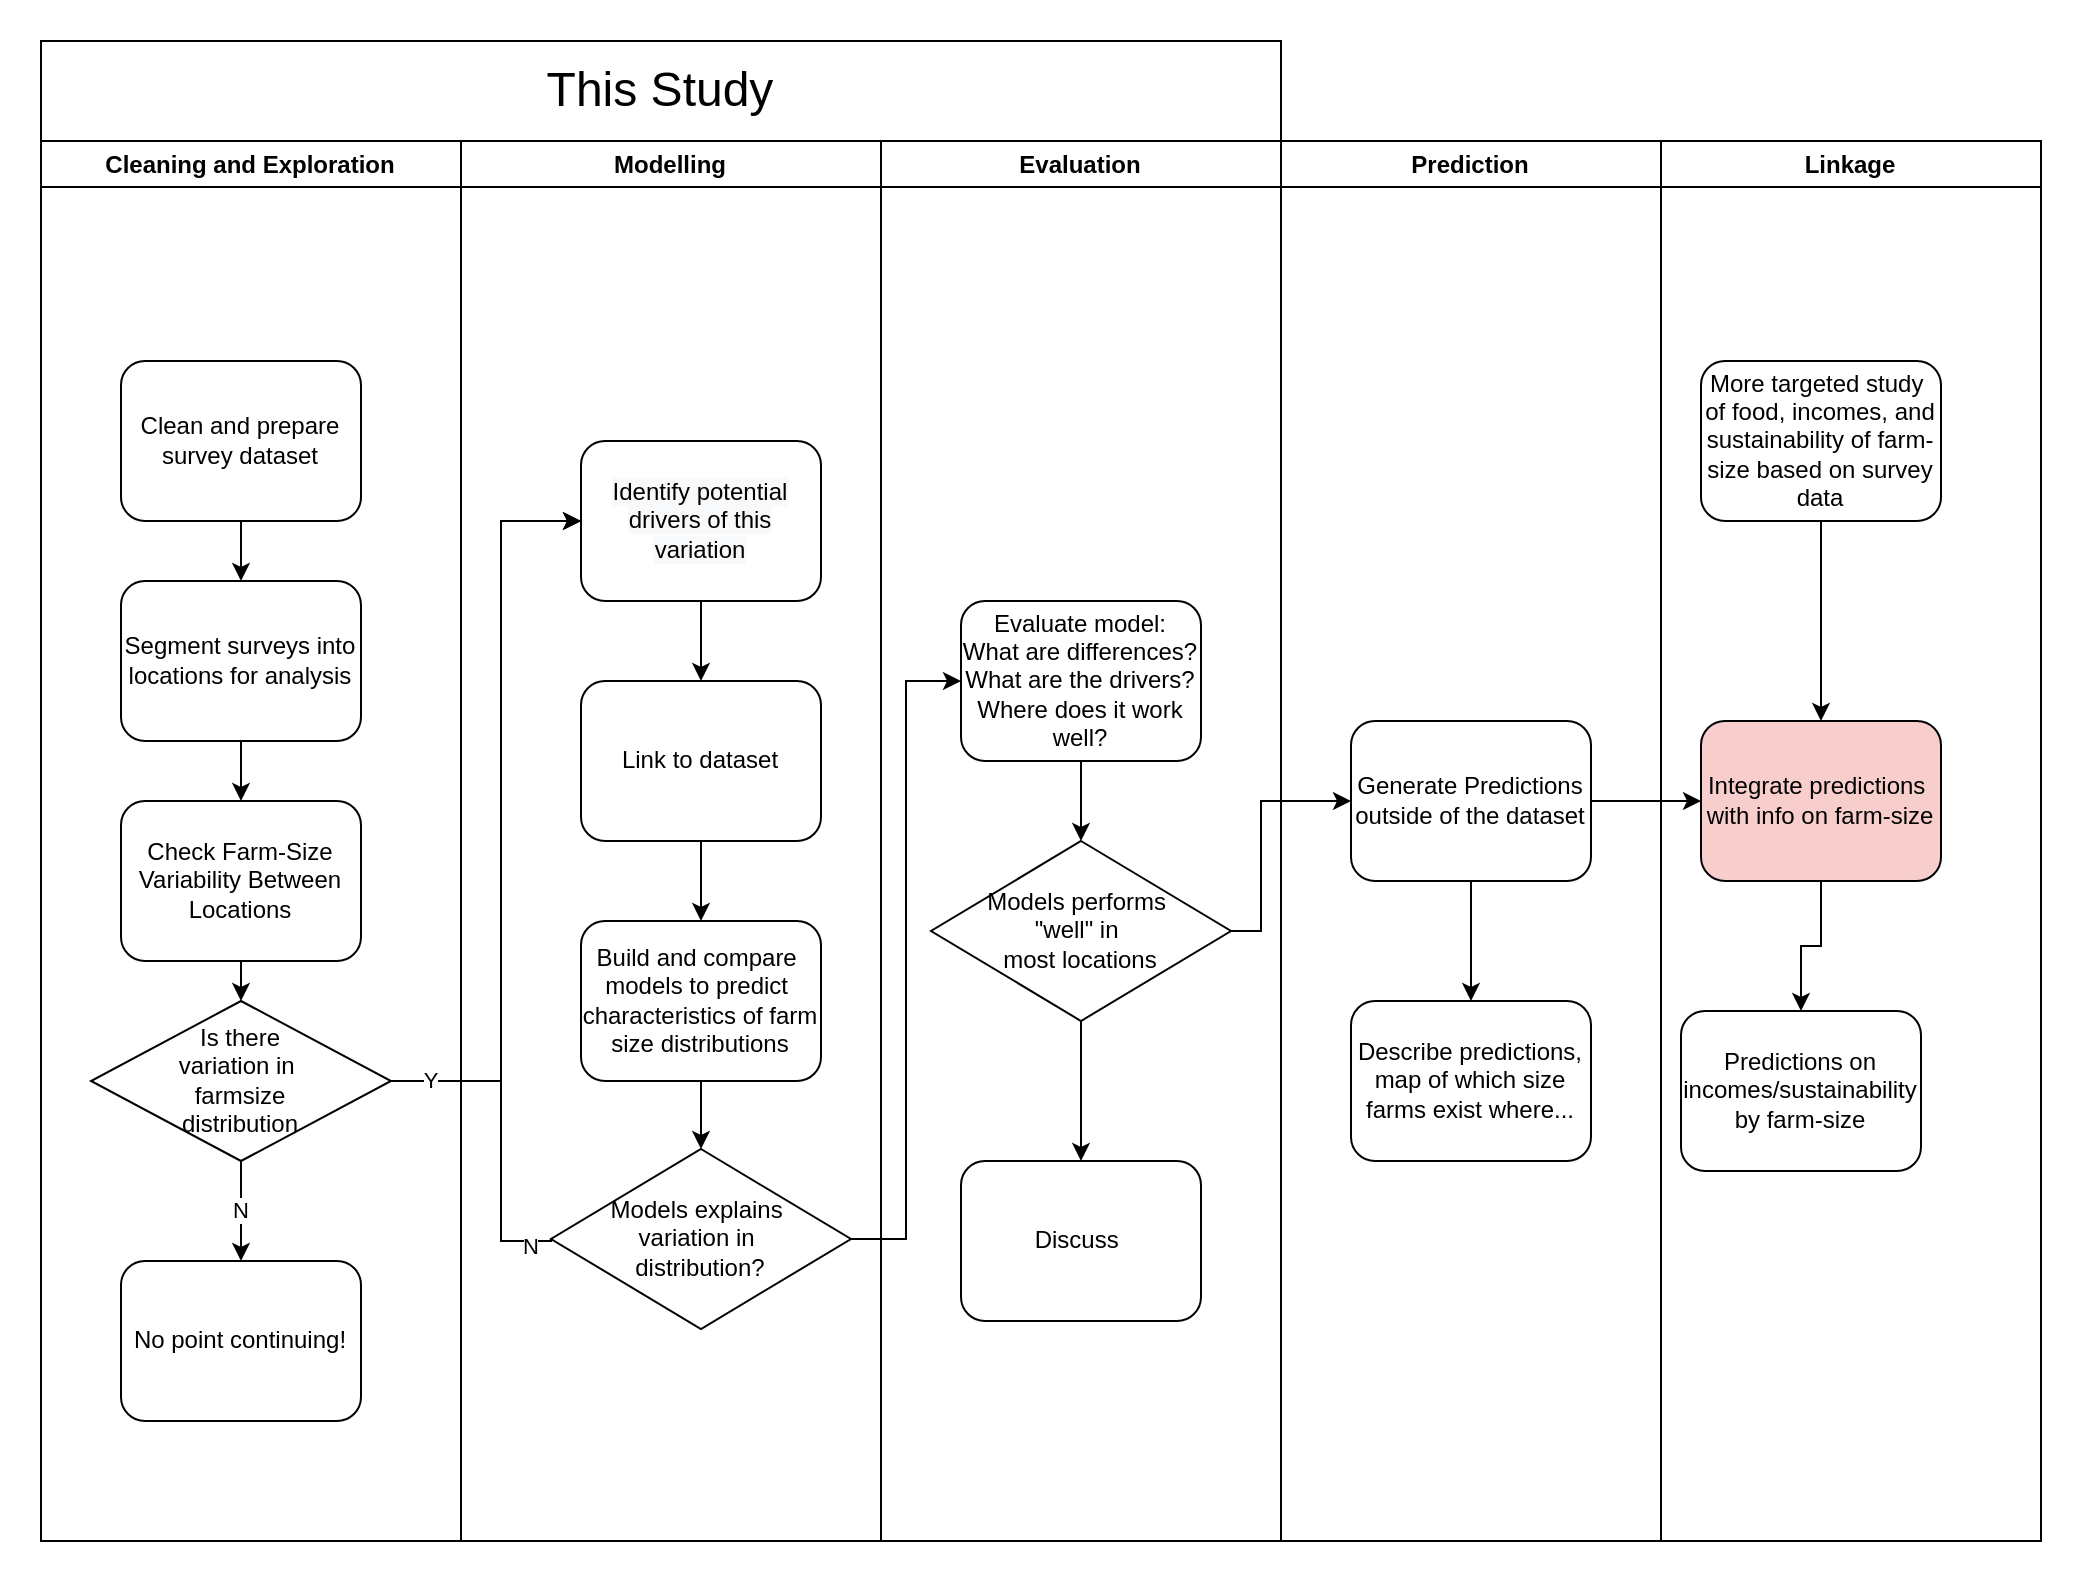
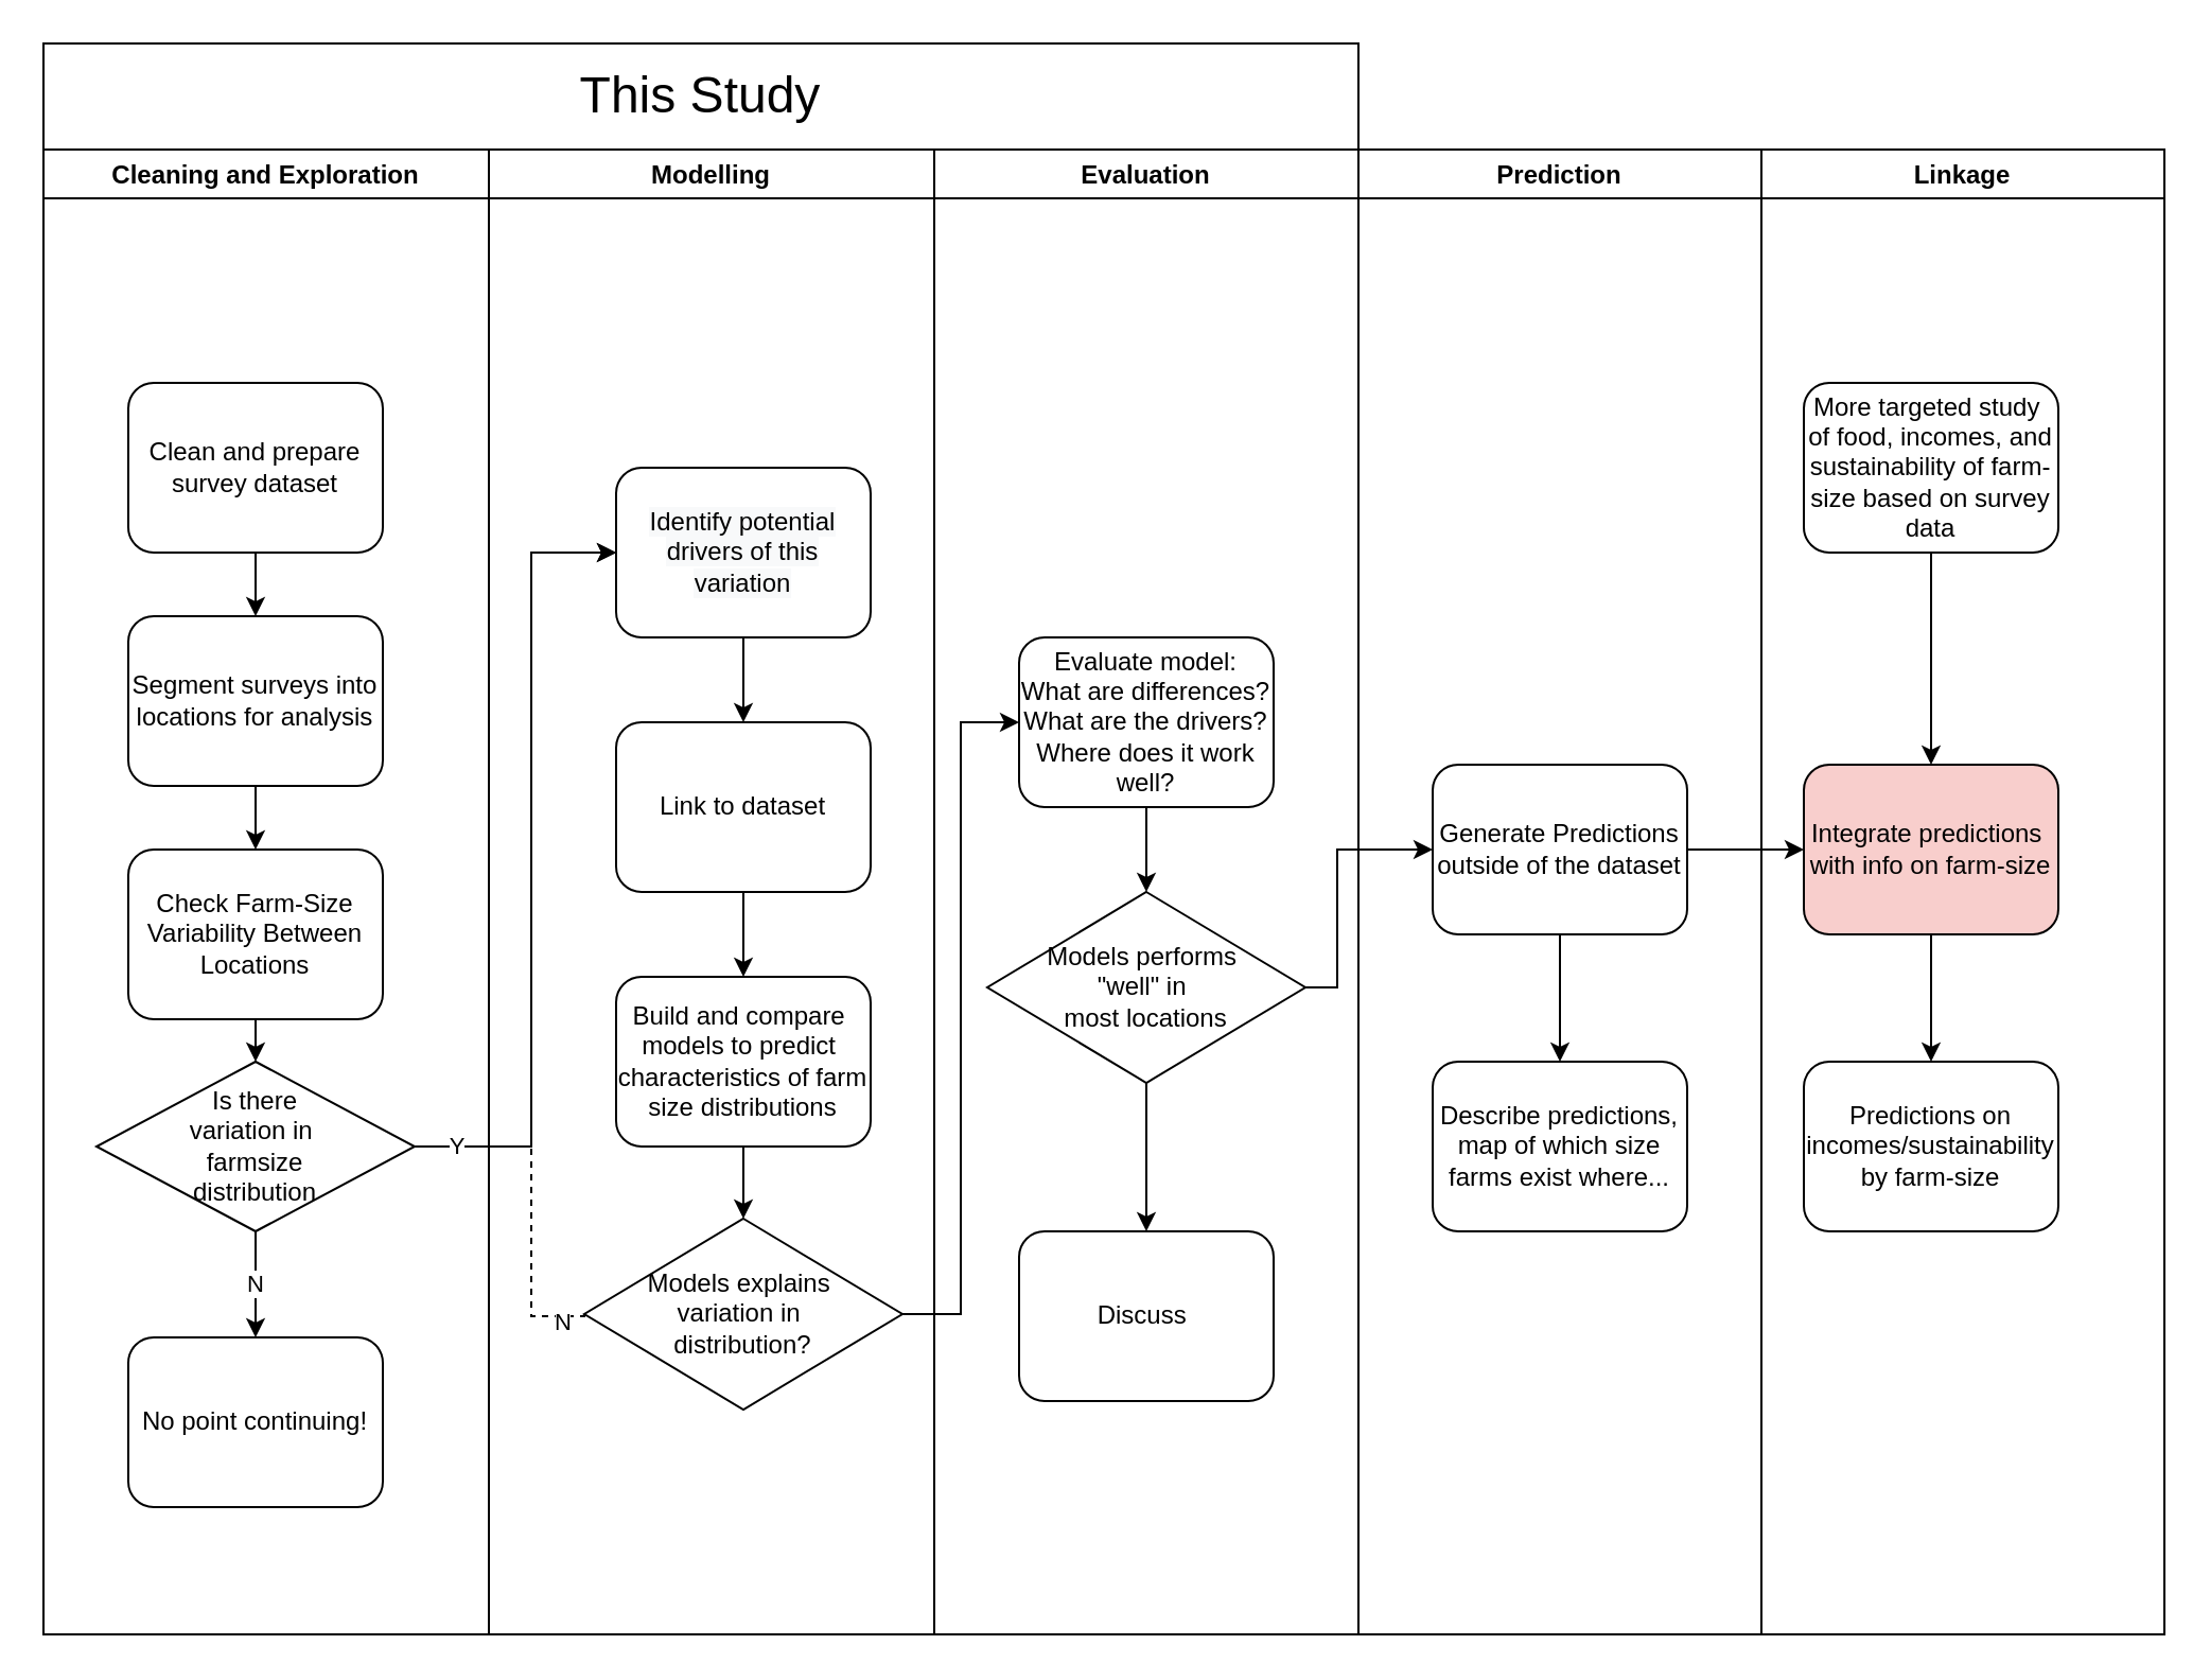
- <mxCell id="34" value="Predictions on incomes/sustainability by farm-size" style="whiteSpace=wrap;html=1;rounded=1;" parent="1" vertex="1"><mxGeometry x="840" y="505" width="120" height="80" as="geometry" /></mxCell>
+ <mxCell id="34" value="Predictions on incomes/sustainability by farm-size" style="whiteSpace=wrap;html=1;rounded=1;" parent="1" vertex="1"><mxGeometry x="850" y="500" width="120" height="80" as="geometry" /></mxCell>
- <mxCell id="17" style="edgeStyle=orthogonalEdgeStyle;rounded=0;orthogonalLoop=1;jettySize=auto;html=1;exitX=0;exitY=0.5;exitDx=0;exitDy=0;entryX=0;entryY=0.5;entryDx=0;entryDy=0;" parent="1" source="20" target="16" edge="1"><mxGeometry relative="1" as="geometry"><Array as="points"><mxPoint x="250" y="620" /><mxPoint x="250" y="260" /></Array></mxGeometry></mxCell>
+ <mxCell id="17" style="edgeStyle=orthogonalEdgeStyle;rounded=0;orthogonalLoop=1;jettySize=auto;html=1;exitX=0;exitY=0.5;exitDx=0;exitDy=0;entryX=0;entryY=0.5;entryDx=0;entryDy=0;dashed=1;" parent="1" source="20" target="16" edge="1"><mxGeometry relative="1" as="geometry"><Array as="points"><mxPoint x="250" y="620" /><mxPoint x="250" y="260" /></Array></mxGeometry></mxCell>
